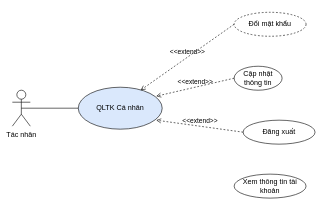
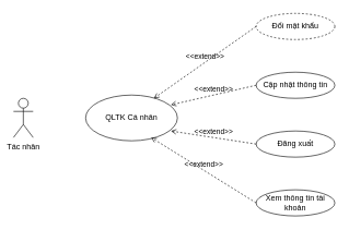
- <mxCell id="7" value="Cập nhật thông tin" style="ellipse;whiteSpace=wrap;html=1;" parent="1" vertex="1"><mxGeometry x="390" y="110" width="80" height="40" as="geometry" /></mxCell>
+ <mxCell id="7" value="Cập nhật thông tin" style="ellipse;whiteSpace=wrap;html=1;" parent="1" vertex="1"><mxGeometry x="390" y="110" width="120" height="40" as="geometry" /></mxCell>
- <mxCell id="4" value="" style="endArrow=none;html=1;rounded=0;exitX=0.5;exitY=0.5;exitDx=0;exitDy=0;exitPerimeter=0;entryX=0;entryY=0.5;entryDx=0;entryDy=0;" parent="1" source="3" target="2" edge="1"><mxGeometry width="50" height="50" relative="1" as="geometry"><mxPoint x="340" y="230" as="sourcePoint" /><mxPoint x="390" y="180" as="targetPoint" /></mxGeometry></mxCell>
- <mxCell id="2" value="QLTK Cá nhân" style="ellipse;whiteSpace=wrap;html=1;fillColor=#dae8fc;" parent="1" vertex="1"><mxGeometry x="130" y="145" width="140" height="70" as="geometry" /></mxCell>
+ <mxCell id="2" value="QLTK Cá nhân" style="ellipse;whiteSpace=wrap;html=1;" parent="1" vertex="1"><mxGeometry x="130" y="145" width="140" height="70" as="geometry" /></mxCell>
- <mxCell id="8" value="Đăng xuất" style="ellipse;whiteSpace=wrap;html=1;" parent="1" vertex="1"><mxGeometry x="405" y="200" width="120" height="40" as="geometry" /></mxCell>
+ <mxCell id="8" value="Đăng xuất" style="ellipse;whiteSpace=wrap;html=1;" parent="1" vertex="1"><mxGeometry x="390" y="200" width="120" height="40" as="geometry" /></mxCell>
+ <mxCell id="12" value="&amp;lt;&amp;lt;extend&amp;gt;&amp;gt;" style="html=1;verticalAlign=bottom;labelBackgroundColor=none;endArrow=open;endFill=0;dashed=1;rounded=0;exitX=0;exitY=0.5;exitDx=0;exitDy=0;entryX=0.714;entryY=0.929;entryDx=0;entryDy=0;exitPerimeter=0;entryPerimeter=0;" edge="1" parent="1" source="11" target="2"><mxGeometry width="160" relative="1" as="geometry"><mxPoint x="400" y="230" as="sourcePoint" /><mxPoint x="259" y="215" as="targetPoint" /></mxGeometry></mxCell>
